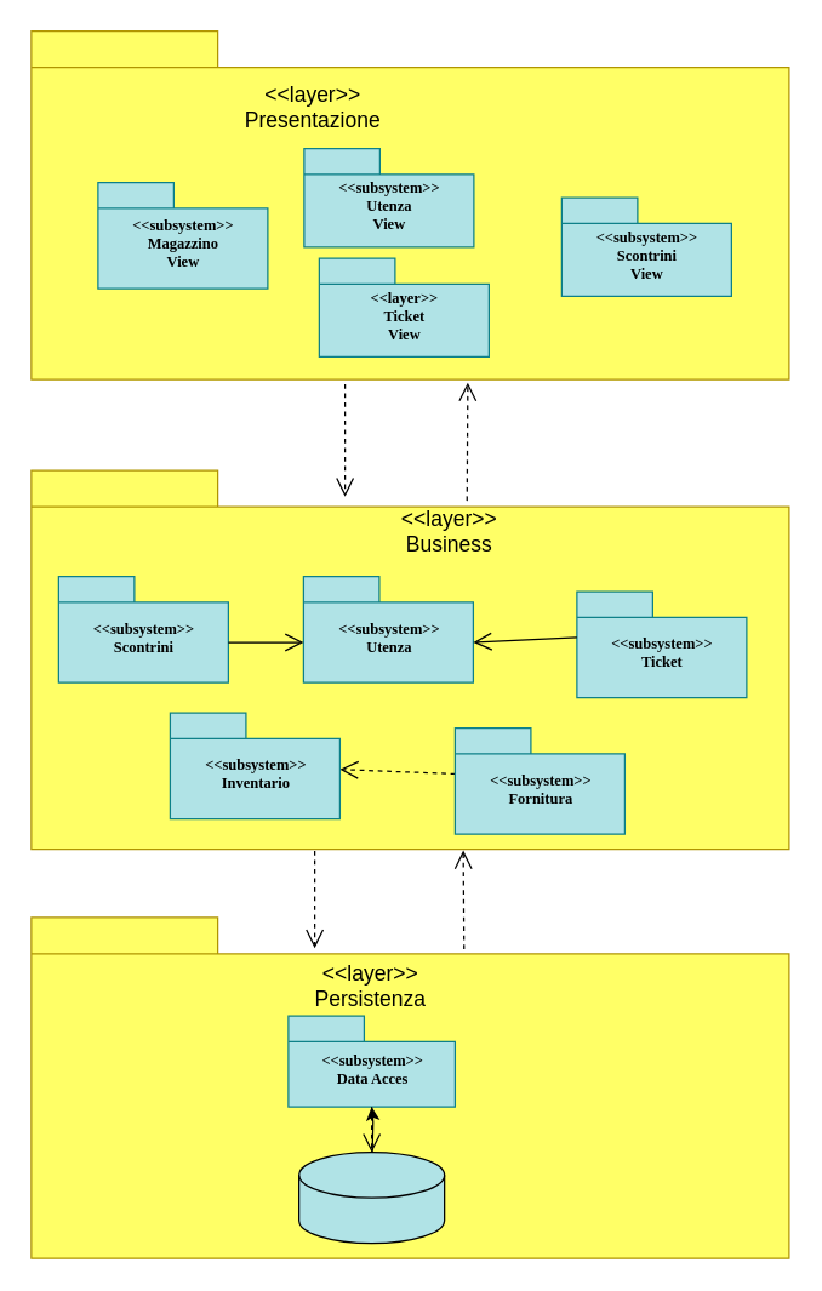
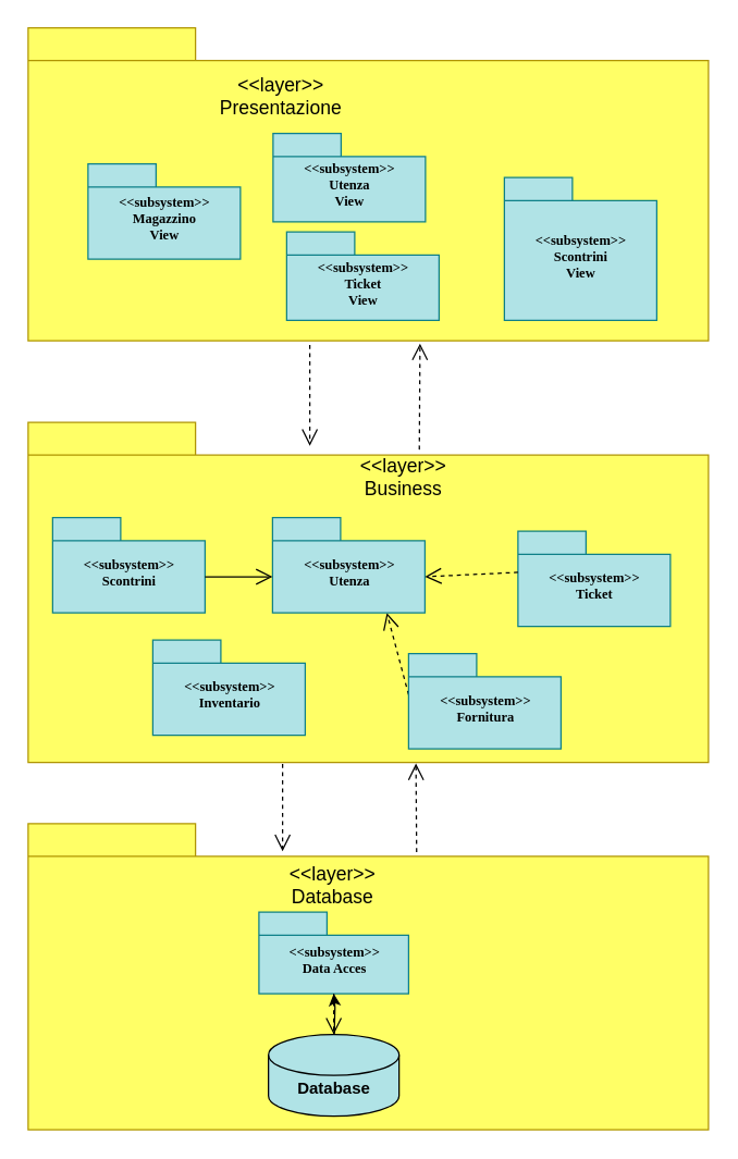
- <mxCell id="27" value="&amp;lt;&amp;lt;subsystem&amp;gt;&amp;gt;&lt;br&gt;Scontrini&lt;br&gt;View" style="shape=folder;fontStyle=1;spacingTop=10;tabWidth=50;tabHeight=17;tabPosition=left;html=1;rounded=0;shadow=0;comic=0;labelBackgroundColor=none;strokeWidth=1;fontFamily=Verdana;fontSize=10;align=center;fillColor=#b0e3e6;strokeColor=#0e8088;" vertex="1" parent="1"><mxGeometry x="370" y="130" width="112" height="65" as="geometry" /></mxCell>
+ <mxCell id="27" value="&amp;lt;&amp;lt;subsystem&amp;gt;&amp;gt;&lt;br&gt;Scontrini&lt;br&gt;View" style="shape=folder;fontStyle=1;spacingTop=10;tabWidth=50;tabHeight=17;tabPosition=left;html=1;rounded=0;shadow=0;comic=0;labelBackgroundColor=none;strokeWidth=1;fontFamily=Verdana;fontSize=10;align=center;fillColor=#b0e3e6;strokeColor=#0e8088;" vertex="1" parent="1"><mxGeometry x="370" y="130" width="112" height="105" as="geometry" /></mxCell>
- <mxCell id="26" value="&amp;lt;&amp;lt;layer&amp;gt;&amp;gt;&lt;br&gt;Ticket&lt;br&gt;View" style="shape=folder;fontStyle=1;spacingTop=10;tabWidth=50;tabHeight=17;tabPosition=left;html=1;rounded=0;shadow=0;comic=0;labelBackgroundColor=none;strokeWidth=1;fontFamily=Verdana;fontSize=10;align=center;fillColor=#b0e3e6;strokeColor=#0e8088;" vertex="1" parent="1"><mxGeometry x="210" y="170" width="112" height="65" as="geometry" /></mxCell>
+ <mxCell id="26" value="&amp;lt;&amp;lt;subsystem&amp;gt;&amp;gt;&lt;br&gt;Ticket&lt;br&gt;View" style="shape=folder;fontStyle=1;spacingTop=10;tabWidth=50;tabHeight=17;tabPosition=left;html=1;rounded=0;shadow=0;comic=0;labelBackgroundColor=none;strokeWidth=1;fontFamily=Verdana;fontSize=10;align=center;fillColor=#b0e3e6;strokeColor=#0e8088;" vertex="1" parent="1"><mxGeometry x="210" y="170" width="112" height="65" as="geometry" /></mxCell>
- <mxCell id="11" style="edgeStyle=none;rounded=0;html=1;dashed=0;labelBackgroundColor=none;startFill=0;endArrow=open;endFill=0;endSize=10;fontFamily=Verdana;fontSize=10;exitX=0;exitY=0;exitDx=0;exitDy=30.25;exitPerimeter=0;entryX=0;entryY=0;entryDx=112;entryDy=43.5;entryPerimeter=0;" parent="1" source="8" target="4" edge="1"><mxGeometry relative="1" as="geometry"><mxPoint x="210" y="503.5" as="sourcePoint" /><mxPoint x="102" y="504" as="targetPoint" /></mxGeometry></mxCell>
+ <mxCell id="11" style="edgeStyle=none;rounded=0;html=1;dashed=1;labelBackgroundColor=none;startFill=0;endArrow=open;endFill=0;endSize=10;fontFamily=Verdana;fontSize=10;exitX=0;exitY=0;exitDx=0;exitDy=30.25;exitPerimeter=0;entryX=0;entryY=0;entryDx=112;entryDy=43.5;entryPerimeter=0;" parent="1" source="8" target="4" edge="1"><mxGeometry relative="1" as="geometry"><mxPoint x="210" y="503.5" as="sourcePoint" /><mxPoint x="102" y="504" as="targetPoint" /></mxGeometry></mxCell>
- <mxCell id="3" style="edgeStyle=none;rounded=0;html=1;dashed=1;labelBackgroundColor=none;startFill=0;endArrow=open;endFill=0;endSize=10;fontFamily=Verdana;fontSize=10;exitX=0;exitY=0;exitDx=0;exitDy=30.25;exitPerimeter=0;" parent="1" source="6" target="5" edge="1"><mxGeometry relative="1" as="geometry" /></mxCell>
+ <mxCell id="3" style="edgeStyle=none;rounded=0;html=1;dashed=1;labelBackgroundColor=none;startFill=0;endArrow=open;endFill=0;endSize=10;fontFamily=Verdana;fontSize=10;entryX=0.75;entryY=1;entryPerimeter=0;exitX=0;exitY=0;exitDx=0;exitDy=30.25;exitPerimeter=0;entryDx=0;entryDy=0;" parent="1" source="6" target="4" edge="1"><mxGeometry relative="1" as="geometry" /></mxCell>
- <mxCell id="14" value="&lt;font style=&quot;font-size: 14px&quot;&gt;&amp;lt;&amp;lt;layer&amp;gt;&amp;gt;&lt;br&gt;Persistenza&lt;br&gt;&lt;/font&gt;" style="text;html=1;strokeColor=none;fillColor=none;align=center;verticalAlign=middle;whiteSpace=wrap;rounded=0;" parent="1" vertex="1"><mxGeometry x="176" y="640" width="136" height="20" as="geometry" /></mxCell>
+ <mxCell id="14" value="&lt;font style=&quot;font-size: 14px&quot;&gt;&amp;lt;&amp;lt;layer&amp;gt;&amp;gt;&lt;br&gt;Database&lt;br&gt;&lt;/font&gt;" style="text;html=1;strokeColor=none;fillColor=none;align=center;verticalAlign=middle;whiteSpace=wrap;rounded=0;" parent="1" vertex="1"><mxGeometry x="176" y="640" width="136" height="20" as="geometry" /></mxCell>
+ <mxCell id="18" value="&lt;b&gt;Database&lt;/b&gt;" style="text;html=1;strokeColor=none;fillColor=none;align=center;verticalAlign=middle;whiteSpace=wrap;rounded=0;" parent="1" vertex="1"><mxGeometry x="224.62" y="790" width="40" height="20" as="geometry" /></mxCell>
